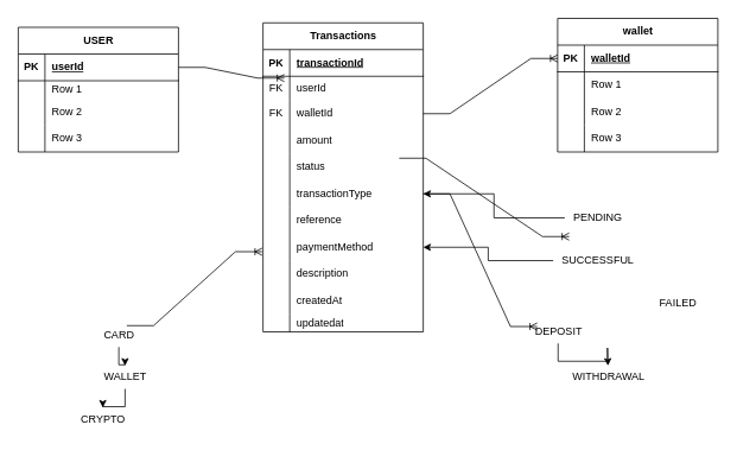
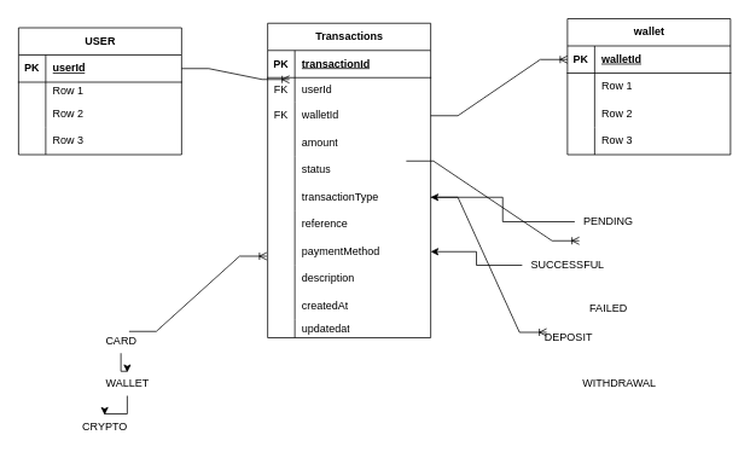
- <mxCell id="68" value="SUCCESSFUL" style="text;html=1;align=center;verticalAlign=middle;resizable=0;points=[];autosize=1;strokeColor=none;fillColor=none;" vertex="1" parent="1"><mxGeometry x="621" y="279" width="99" height="26" as="geometry" /></mxCell>
+ <mxCell id="68" value="SUCCESSFUL" style="text;html=1;align=center;verticalAlign=middle;resizable=0;points=[];autosize=1;strokeColor=none;fillColor=none;" vertex="1" parent="1"><mxGeometry x="576" y="279" width="99" height="26" as="geometry" /></mxCell>
- <mxCell id="69" value="FAILED" style="text;html=1;align=center;verticalAlign=middle;resizable=0;points=[];autosize=1;strokeColor=none;fillColor=none;" vertex="1" parent="1"><mxGeometry x="731" y="327" width="59" height="26" as="geometry" /></mxCell>
+ <mxCell id="69" value="FAILED" style="text;html=1;align=center;verticalAlign=middle;resizable=0;points=[];autosize=1;strokeColor=none;fillColor=none;" vertex="1" parent="1"><mxGeometry x="641" y="327" width="59" height="26" as="geometry" /></mxCell>
- <mxCell id="71" value="" style="edgeStyle=orthogonalEdgeStyle;rounded=0;orthogonalLoop=1;jettySize=auto;html=1;" edge="1" parent="1" source="72" target="73"><mxGeometry relative="1" as="geometry" /></mxCell>
